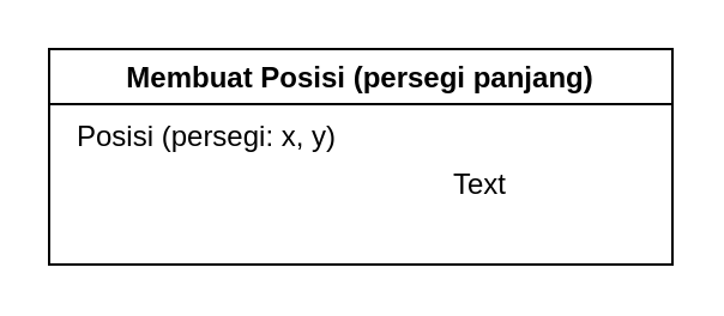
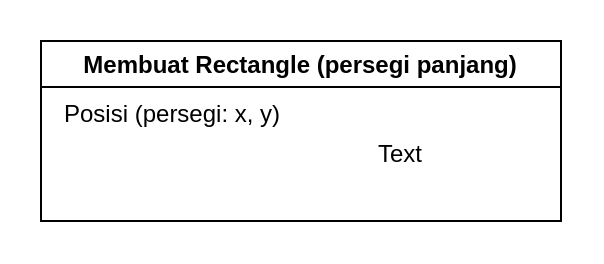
- <mxCell id="2" value="Membuat Posisi (persegi panjang)" style="swimlane;startSize=23;" vertex="1" parent="1"><mxGeometry x="20" y="20" width="260" height="90" as="geometry" /></mxCell>
+ <mxCell id="2" value="Membuat Rectangle (persegi panjang)" style="swimlane;startSize=23;" vertex="1" parent="1"><mxGeometry x="20" y="20" width="260" height="90" as="geometry" /></mxCell>
